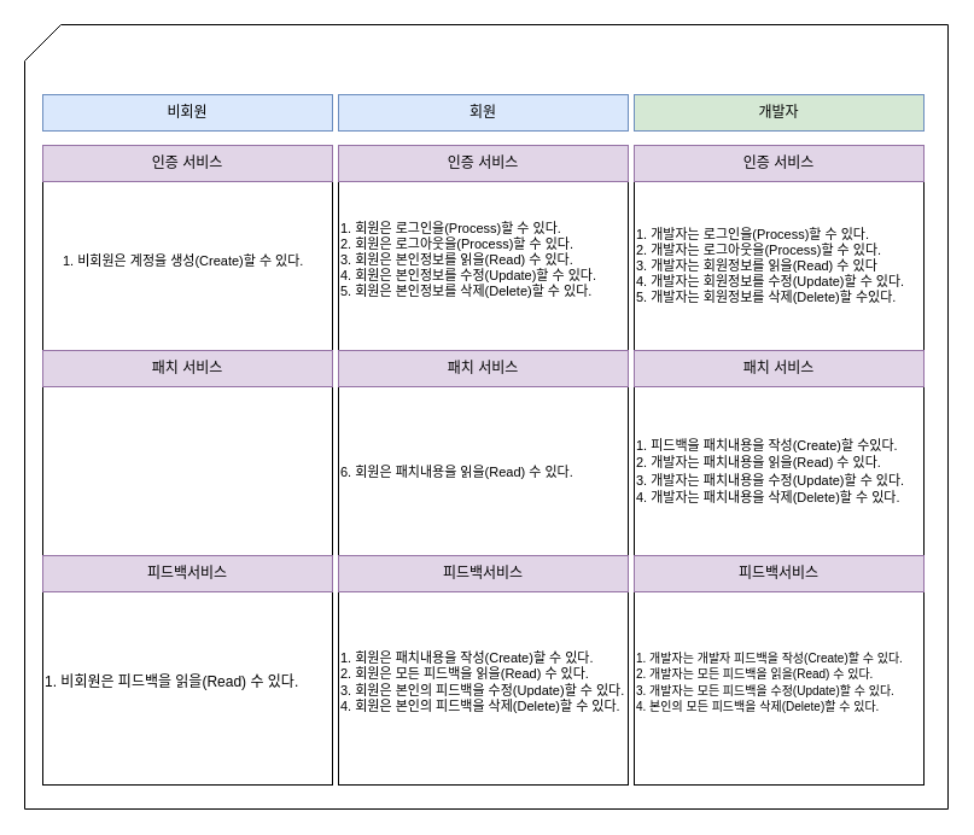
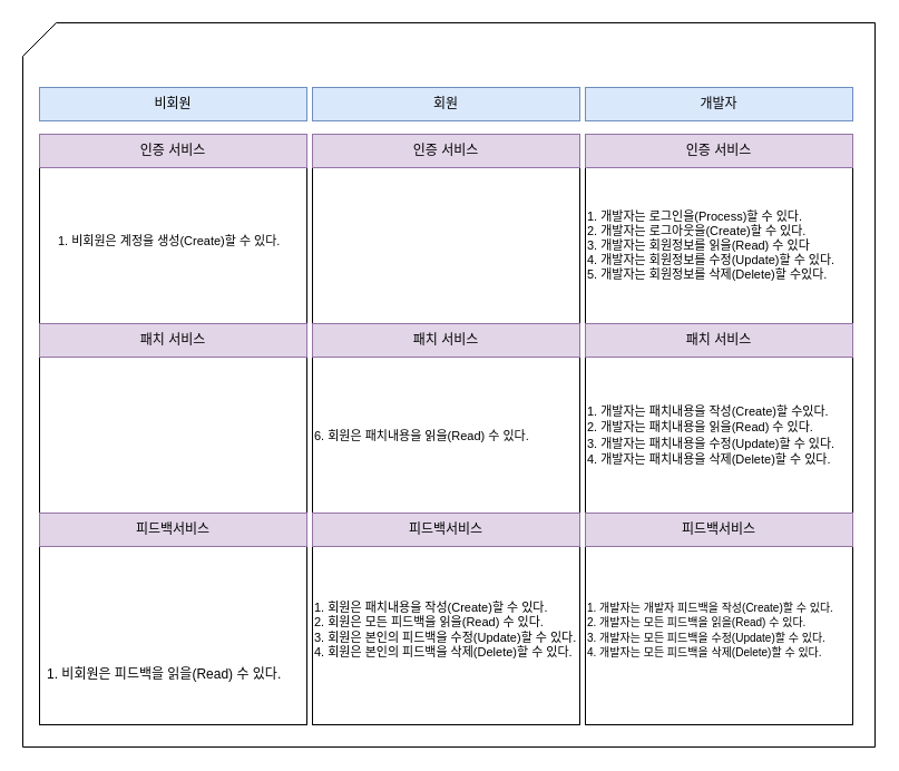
- <mxCell id="27" value="개발자" style="rounded=0;whiteSpace=wrap;html=1;fillColor=#d5e8d4;strokeColor=#6c8ebf;" parent="1" vertex="1"><mxGeometry x="525" y="78" width="240" height="30" as="geometry" /></mxCell>
+ <mxCell id="27" value="개발자" style="rounded=0;whiteSpace=wrap;html=1;fillColor=#dae8fc;strokeColor=#6c8ebf;" parent="1" vertex="1"><mxGeometry x="525" y="78" width="240" height="30" as="geometry" /></mxCell>
- <mxCell id="21" value="&lt;div&gt;&lt;span&gt;1. 회원은 로그인을(Process)할 수 있다.&lt;/span&gt;&lt;/div&gt;&lt;div&gt;&lt;span&gt;2. 회원은 로그아웃을&lt;/span&gt;&lt;span style=&quot;background-color: transparent; color: light-dark(rgb(0, 0, 0), rgb(255, 255, 255));&quot;&gt;(Process)&lt;/span&gt;&lt;span style=&quot;background-color: transparent; color: light-dark(rgb(0, 0, 0), rgb(255, 255, 255));&quot;&gt;할 수 있다.&lt;/span&gt;&lt;/div&gt;&lt;div&gt;&lt;span&gt;3. 회원은 본인정보를 읽을(Read) 수 있다.&lt;/span&gt;&lt;/div&gt;&lt;div&gt;&lt;span&gt;4. 회원은 본인정보를 수정(&lt;/span&gt;&lt;span style=&quot;color: light-dark(rgb(0, 0, 0), rgb(255, 255, 255)); background-color: transparent;&quot;&gt;Update&lt;/span&gt;&lt;span style=&quot;color: light-dark(rgb(0, 0, 0), rgb(255, 255, 255)); background-color: transparent;&quot;&gt;)할 수 있다.&lt;/span&gt;&lt;/div&gt;&lt;div&gt;&lt;span style=&quot;background-color: transparent; color: light-dark(rgb(0, 0, 0), rgb(255, 255, 255));&quot;&gt;5. 회원은 본인정보를 삭제(Delete)할 수 있다.&lt;/span&gt;&lt;/div&gt;" style="text;html=1;align=left;verticalAlign=middle;resizable=0;points=[];autosize=1;strokeColor=none;fillColor=none;fontSize=11;" parent="1" vertex="1"><mxGeometry x="280" y="175" width="240" height="80" as="geometry" /></mxCell>
- <mxCell id="20" value="&lt;div&gt;1. 개발자는 로그인을&lt;span style=&quot;background-color: transparent; color: light-dark(rgb(0, 0, 0), rgb(255, 255, 255));&quot;&gt;(Process)&lt;/span&gt;&lt;span style=&quot;background-color: transparent; color: light-dark(rgb(0, 0, 0), rgb(255, 255, 255));&quot;&gt;할 수 있다.&lt;/span&gt;&lt;/div&gt;&lt;div&gt;2. 개발자는 로그아웃을&lt;span style=&quot;background-color: transparent; color: light-dark(rgb(0, 0, 0), rgb(255, 255, 255));&quot;&gt;(Process)&lt;/span&gt;&lt;span style=&quot;background-color: transparent; color: light-dark(rgb(0, 0, 0), rgb(255, 255, 255));&quot;&gt;할 수 있다.&lt;/span&gt;&lt;/div&gt;&lt;div&gt;3. 개발자는 회원정보를 읽을(Read) 수 있다&lt;/div&gt;&lt;div&gt;4. 개발자는 회원정보를 수정(&lt;span style=&quot;background-color: transparent; color: light-dark(rgb(0, 0, 0), rgb(255, 255, 255));&quot;&gt;Update&lt;/span&gt;&lt;span style=&quot;background-color: transparent; color: light-dark(rgb(0, 0, 0), rgb(255, 255, 255));&quot;&gt;)할 수 있다.&lt;/span&gt;&lt;/div&gt;&lt;div&gt;5. 개발자는 회원정보를 삭제(Delete)할 수있다.&lt;br&gt;&lt;/div&gt;" style="text;html=1;align=left;verticalAlign=middle;resizable=0;points=[];autosize=1;strokeColor=none;fillColor=none;fontSize=11;" parent="1" vertex="1"><mxGeometry x="525" y="180" width="250" height="80" as="geometry" /></mxCell>
+ <mxCell id="20" value="&lt;div&gt;1. 개발자는 로그인을&lt;span style=&quot;background-color: transparent; color: light-dark(rgb(0, 0, 0), rgb(255, 255, 255));&quot;&gt;(Process)&lt;/span&gt;&lt;span style=&quot;background-color: transparent; color: light-dark(rgb(0, 0, 0), rgb(255, 255, 255));&quot;&gt;할 수 있다.&lt;/span&gt;&lt;/div&gt;&lt;div&gt;2. 개발자는 로그아웃을&lt;span style=&quot;background-color: transparent; color: light-dark(rgb(0, 0, 0), rgb(255, 255, 255));&quot;&gt;(Create)&lt;/span&gt;&lt;span style=&quot;background-color: transparent; color: light-dark(rgb(0, 0, 0), rgb(255, 255, 255));&quot;&gt;할 수 있다.&lt;/span&gt;&lt;/div&gt;&lt;div&gt;3. 개발자는 회원정보를 읽을(Read) 수 있다&lt;/div&gt;&lt;div&gt;4. 개발자는 회원정보를 수정(&lt;span style=&quot;background-color: transparent; color: light-dark(rgb(0, 0, 0), rgb(255, 255, 255));&quot;&gt;Update&lt;/span&gt;&lt;span style=&quot;background-color: transparent; color: light-dark(rgb(0, 0, 0), rgb(255, 255, 255));&quot;&gt;)할 수 있다.&lt;/span&gt;&lt;/div&gt;&lt;div&gt;5. 개발자는 회원정보를 삭제(Delete)할 수있다.&lt;br&gt;&lt;/div&gt;" style="text;html=1;align=left;verticalAlign=middle;resizable=0;points=[];autosize=1;strokeColor=none;fillColor=none;fontSize=11;" parent="1" vertex="1"><mxGeometry x="525" y="180" width="250" height="80" as="geometry" /></mxCell>
- <mxCell id="23" value="&lt;div&gt;&lt;font style=&quot;font-size: 11px;&quot;&gt;1. 피드백을 패치내용을 작성(Create)할 수있다.&lt;br&gt;&lt;/font&gt;&lt;/div&gt;&lt;div&gt;&lt;font style=&quot;font-size: 11px;&quot;&gt;2.&amp;nbsp;&lt;span style=&quot;background-color: transparent; color: light-dark(rgb(0, 0, 0), rgb(255, 255, 255));&quot;&gt;개발자는&amp;nbsp;&lt;/span&gt;&lt;span style=&quot;background-color: transparent; color: light-dark(rgb(0, 0, 0), rgb(255, 255, 255));&quot;&gt;패치내용을 읽을(Read) 수 있다.&lt;/span&gt;&lt;/font&gt;&lt;/div&gt;&lt;div&gt;&lt;font style=&quot;font-size: 11px;&quot;&gt;3.&amp;nbsp;&lt;span style=&quot;background-color: transparent; color: light-dark(rgb(0, 0, 0), rgb(255, 255, 255));&quot;&gt;개발자는&amp;nbsp;&lt;/span&gt;&lt;span style=&quot;background-color: transparent; color: light-dark(rgb(0, 0, 0), rgb(255, 255, 255));&quot;&gt;패치내용을 수정(Update)할 수 있다.&lt;/span&gt;&lt;/font&gt;&lt;/div&gt;&lt;div&gt;&lt;font style=&quot;font-size: 11px;&quot;&gt;4.&amp;nbsp;&lt;span style=&quot;background-color: transparent; color: light-dark(rgb(0, 0, 0), rgb(255, 255, 255));&quot;&gt;개발자는&amp;nbsp;&lt;/span&gt;&lt;span style=&quot;background-color: transparent; color: light-dark(rgb(0, 0, 0), rgb(255, 255, 255));&quot;&gt;패치내용을 삭제(Delete)할 수 있다.&lt;/span&gt;&lt;/font&gt;&lt;/div&gt;" style="text;html=1;align=left;verticalAlign=middle;resizable=0;points=[];autosize=1;strokeColor=none;fillColor=none;fontSize=12;" parent="1" vertex="1"><mxGeometry x="525" y="355" width="250" height="70" as="geometry" /></mxCell>
+ <mxCell id="23" value="&lt;div&gt;&lt;font style=&quot;font-size: 11px;&quot;&gt;1. 개발자는 패치내용을 작성(Create)할 수있다.&lt;br&gt;&lt;/font&gt;&lt;/div&gt;&lt;div&gt;&lt;font style=&quot;font-size: 11px;&quot;&gt;2.&amp;nbsp;&lt;span style=&quot;background-color: transparent; color: light-dark(rgb(0, 0, 0), rgb(255, 255, 255));&quot;&gt;개발자는&amp;nbsp;&lt;/span&gt;&lt;span style=&quot;background-color: transparent; color: light-dark(rgb(0, 0, 0), rgb(255, 255, 255));&quot;&gt;패치내용을 읽을(Read) 수 있다.&lt;/span&gt;&lt;/font&gt;&lt;/div&gt;&lt;div&gt;&lt;font style=&quot;font-size: 11px;&quot;&gt;3.&amp;nbsp;&lt;span style=&quot;background-color: transparent; color: light-dark(rgb(0, 0, 0), rgb(255, 255, 255));&quot;&gt;개발자는&amp;nbsp;&lt;/span&gt;&lt;span style=&quot;background-color: transparent; color: light-dark(rgb(0, 0, 0), rgb(255, 255, 255));&quot;&gt;패치내용을 수정(Update)할 수 있다.&lt;/span&gt;&lt;/font&gt;&lt;/div&gt;&lt;div&gt;&lt;font style=&quot;font-size: 11px;&quot;&gt;4.&amp;nbsp;&lt;span style=&quot;background-color: transparent; color: light-dark(rgb(0, 0, 0), rgb(255, 255, 255));&quot;&gt;개발자는&amp;nbsp;&lt;/span&gt;&lt;span style=&quot;background-color: transparent; color: light-dark(rgb(0, 0, 0), rgb(255, 255, 255));&quot;&gt;패치내용을 삭제(Delete)할 수 있다.&lt;/span&gt;&lt;/font&gt;&lt;/div&gt;" style="text;html=1;align=left;verticalAlign=middle;resizable=0;points=[];autosize=1;strokeColor=none;fillColor=none;fontSize=12;" parent="1" vertex="1"><mxGeometry x="525" y="355" width="250" height="70" as="geometry" /></mxCell>
- <mxCell id="19" value="&lt;div style=&quot;font-size: 12px; text-align: center;&quot;&gt;&lt;span style=&quot;background-color: transparent; color: light-dark(rgb(0, 0, 0), rgb(255, 255, 255)); text-align: left;&quot;&gt;1. 비회원은 피드백을 읽을(Read) 수 있다.&lt;/span&gt;&lt;/div&gt;" style="text;html=1;align=left;verticalAlign=middle;resizable=0;points=[];autosize=1;strokeColor=none;fillColor=none;fontSize=10;" parent="1" vertex="1"><mxGeometry x="35" y="550" width="230" height="30" as="geometry" /></mxCell>
+ <mxCell id="19" value="&lt;div style=&quot;font-size: 12px; text-align: center;&quot;&gt;&lt;span style=&quot;background-color: transparent; color: light-dark(rgb(0, 0, 0), rgb(255, 255, 255)); text-align: left;&quot;&gt;1. 비회원은 피드백을 읽을(Read) 수 있다.&lt;/span&gt;&lt;/div&gt;" style="text;html=1;align=left;verticalAlign=middle;resizable=0;points=[];autosize=1;strokeColor=none;fillColor=none;fontSize=10;" parent="1" vertex="1"><mxGeometry x="40" y="590" width="230" height="30" as="geometry" /></mxCell>
- <mxCell id="28" value="&lt;div style=&quot;text-align: center;&quot;&gt;&lt;span style=&quot;background-color: transparent; color: light-dark(rgb(0, 0, 0), rgb(255, 255, 255)); text-align: left;&quot;&gt;&lt;font style=&quot;font-size: 10px;&quot;&gt;1. 개발자는 개발자 피드백을 작성(Create)할 수 있다.&lt;/font&gt;&lt;/span&gt;&lt;/div&gt;&lt;div style=&quot;&quot;&gt;&lt;font style=&quot;font-size: 10px;&quot;&gt;2. 개발자는 모든 피드백을 읽을(Read) 수 있다.&lt;/font&gt;&lt;/div&gt;&lt;div style=&quot;&quot;&gt;&lt;font style=&quot;font-size: 10px;&quot;&gt;3. 개발자는 모든 피드백을 수정(Update)할 수 있다.&lt;/font&gt;&lt;/div&gt;&lt;div style=&quot;&quot;&gt;&lt;font style=&quot;font-size: 10px;&quot;&gt;4. 본인의 모든 피드백을 삭제(Delete)할 수 있다.&lt;/font&gt;&lt;/div&gt;" style="text;html=1;align=left;verticalAlign=middle;resizable=0;points=[];autosize=1;strokeColor=none;fillColor=none;fontSize=11;" parent="1" vertex="1"><mxGeometry x="525" y="530" width="240" height="70" as="geometry" /></mxCell>
+ <mxCell id="28" value="&lt;div style=&quot;text-align: center;&quot;&gt;&lt;span style=&quot;background-color: transparent; color: light-dark(rgb(0, 0, 0), rgb(255, 255, 255)); text-align: left;&quot;&gt;&lt;font style=&quot;font-size: 10px;&quot;&gt;1. 개발자는 개발자 피드백을 작성(Create)할 수 있다.&lt;/font&gt;&lt;/span&gt;&lt;/div&gt;&lt;div style=&quot;&quot;&gt;&lt;font style=&quot;font-size: 10px;&quot;&gt;2. 개발자는 모든 피드백을 읽을(Read) 수 있다.&lt;/font&gt;&lt;/div&gt;&lt;div style=&quot;&quot;&gt;&lt;font style=&quot;font-size: 10px;&quot;&gt;3. 개발자는 모든 피드백을 수정(Update)할 수 있다.&lt;/font&gt;&lt;/div&gt;&lt;div style=&quot;&quot;&gt;&lt;font style=&quot;font-size: 10px;&quot;&gt;4. 개발자는 모든 피드백을 삭제(Delete)할 수 있다.&lt;/font&gt;&lt;/div&gt;" style="text;html=1;align=left;verticalAlign=middle;resizable=0;points=[];autosize=1;strokeColor=none;fillColor=none;fontSize=11;" parent="1" vertex="1"><mxGeometry x="525" y="530" width="240" height="70" as="geometry" /></mxCell>
